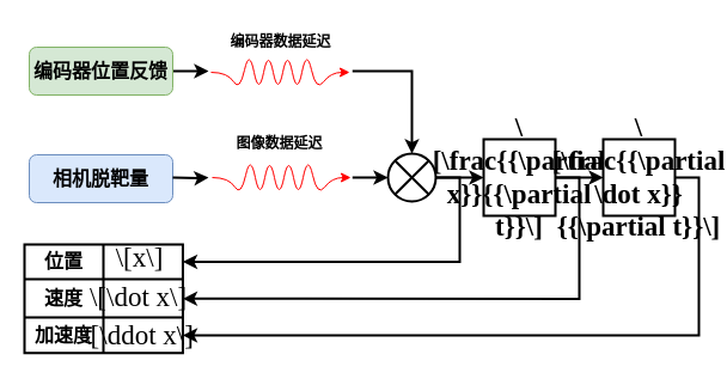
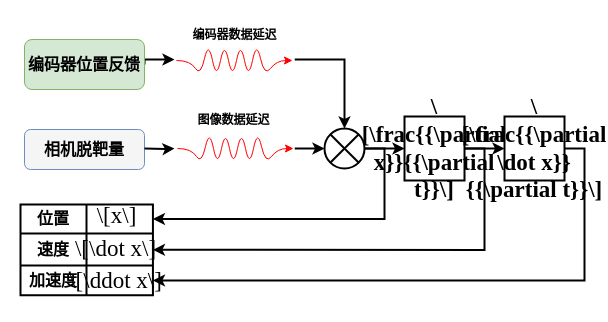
- <mxCell id="4" value="编码器位置反馈" style="rounded=1;whiteSpace=wrap;html=1;fillColor=#d5e8d4;strokeColor=#82b366;fontStyle=1;fontSize=16;" vertex="1" parent="1"><mxGeometry x="24" y="39" width="120" height="40" as="geometry" /></mxCell>
+ <mxCell id="4" value="编码器位置反馈" style="rounded=1;whiteSpace=wrap;html=1;fillColor=#d5e8d4;strokeColor=#82b366;fontStyle=1;fontSize=16;" vertex="1" parent="1"><mxGeometry x="24" y="39" width="120" height="50" as="geometry" /></mxCell>
- <mxCell id="5" value="相机脱靶量" style="rounded=1;whiteSpace=wrap;html=1;fillColor=#dae8fc;strokeColor=#6c8ebf;fontStyle=1;fontSize=16;" vertex="1" parent="1"><mxGeometry x="24" y="129" width="120" height="40" as="geometry" /></mxCell>
+ <mxCell id="5" value="相机脱靶量" style="rounded=1;whiteSpace=wrap;html=1;fillColor=#f5f5f5;strokeColor=#6c8ebf;fontStyle=1;fontSize=16;" vertex="1" parent="1"><mxGeometry x="24" y="129" width="120" height="40" as="geometry" /></mxCell>
